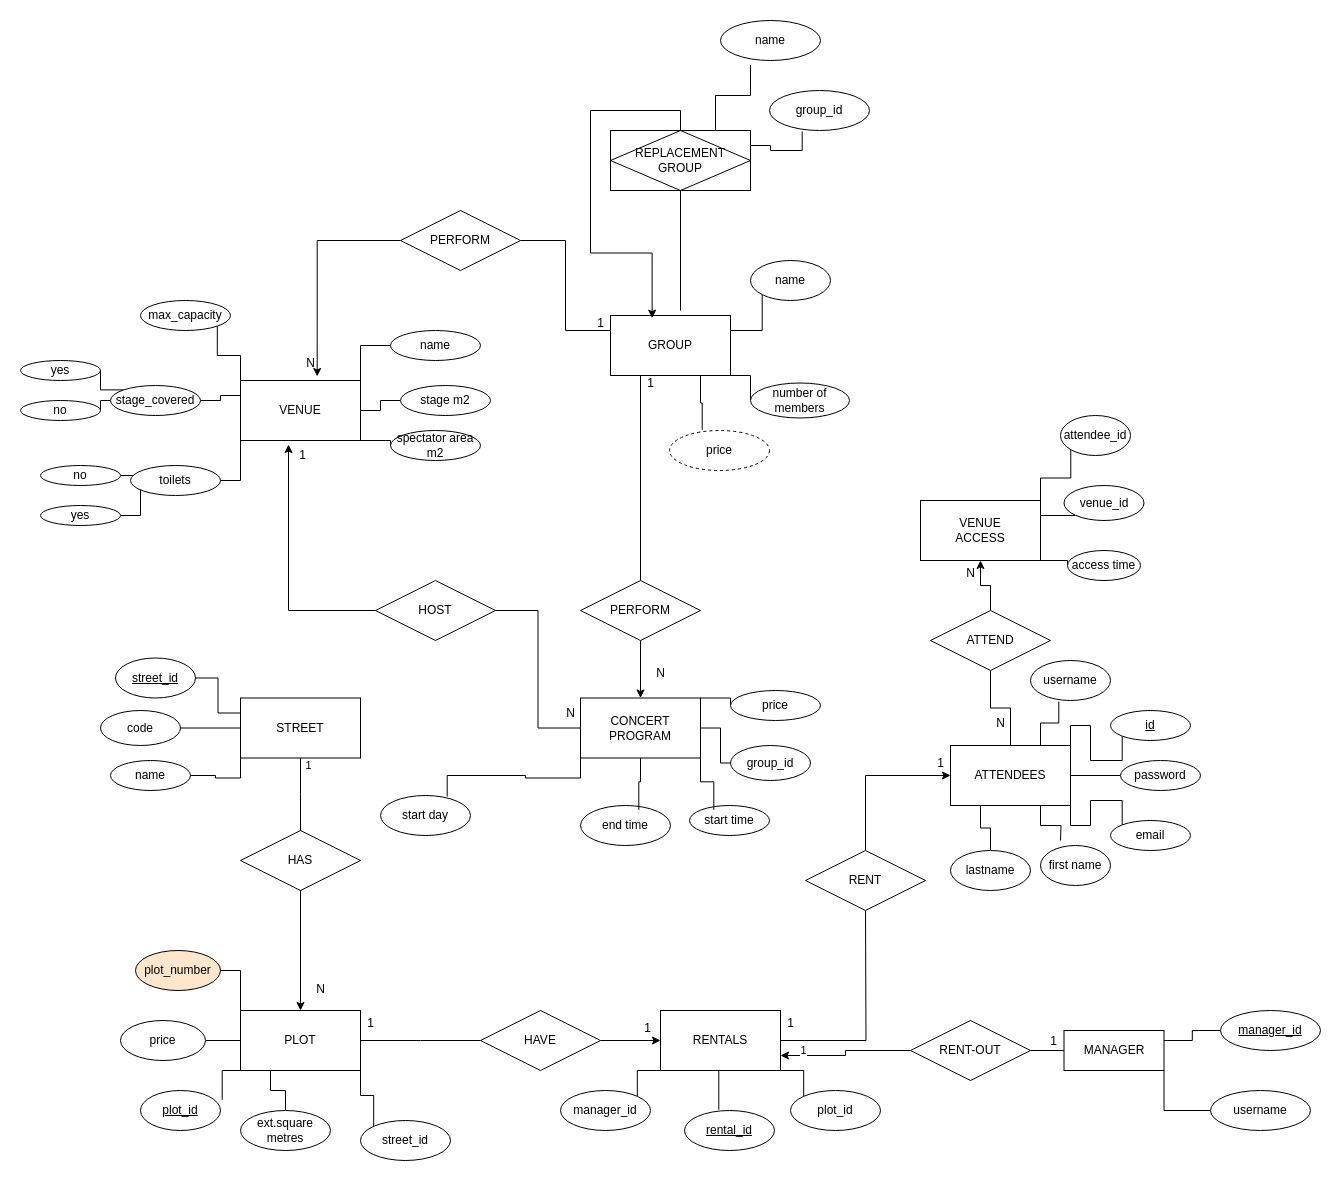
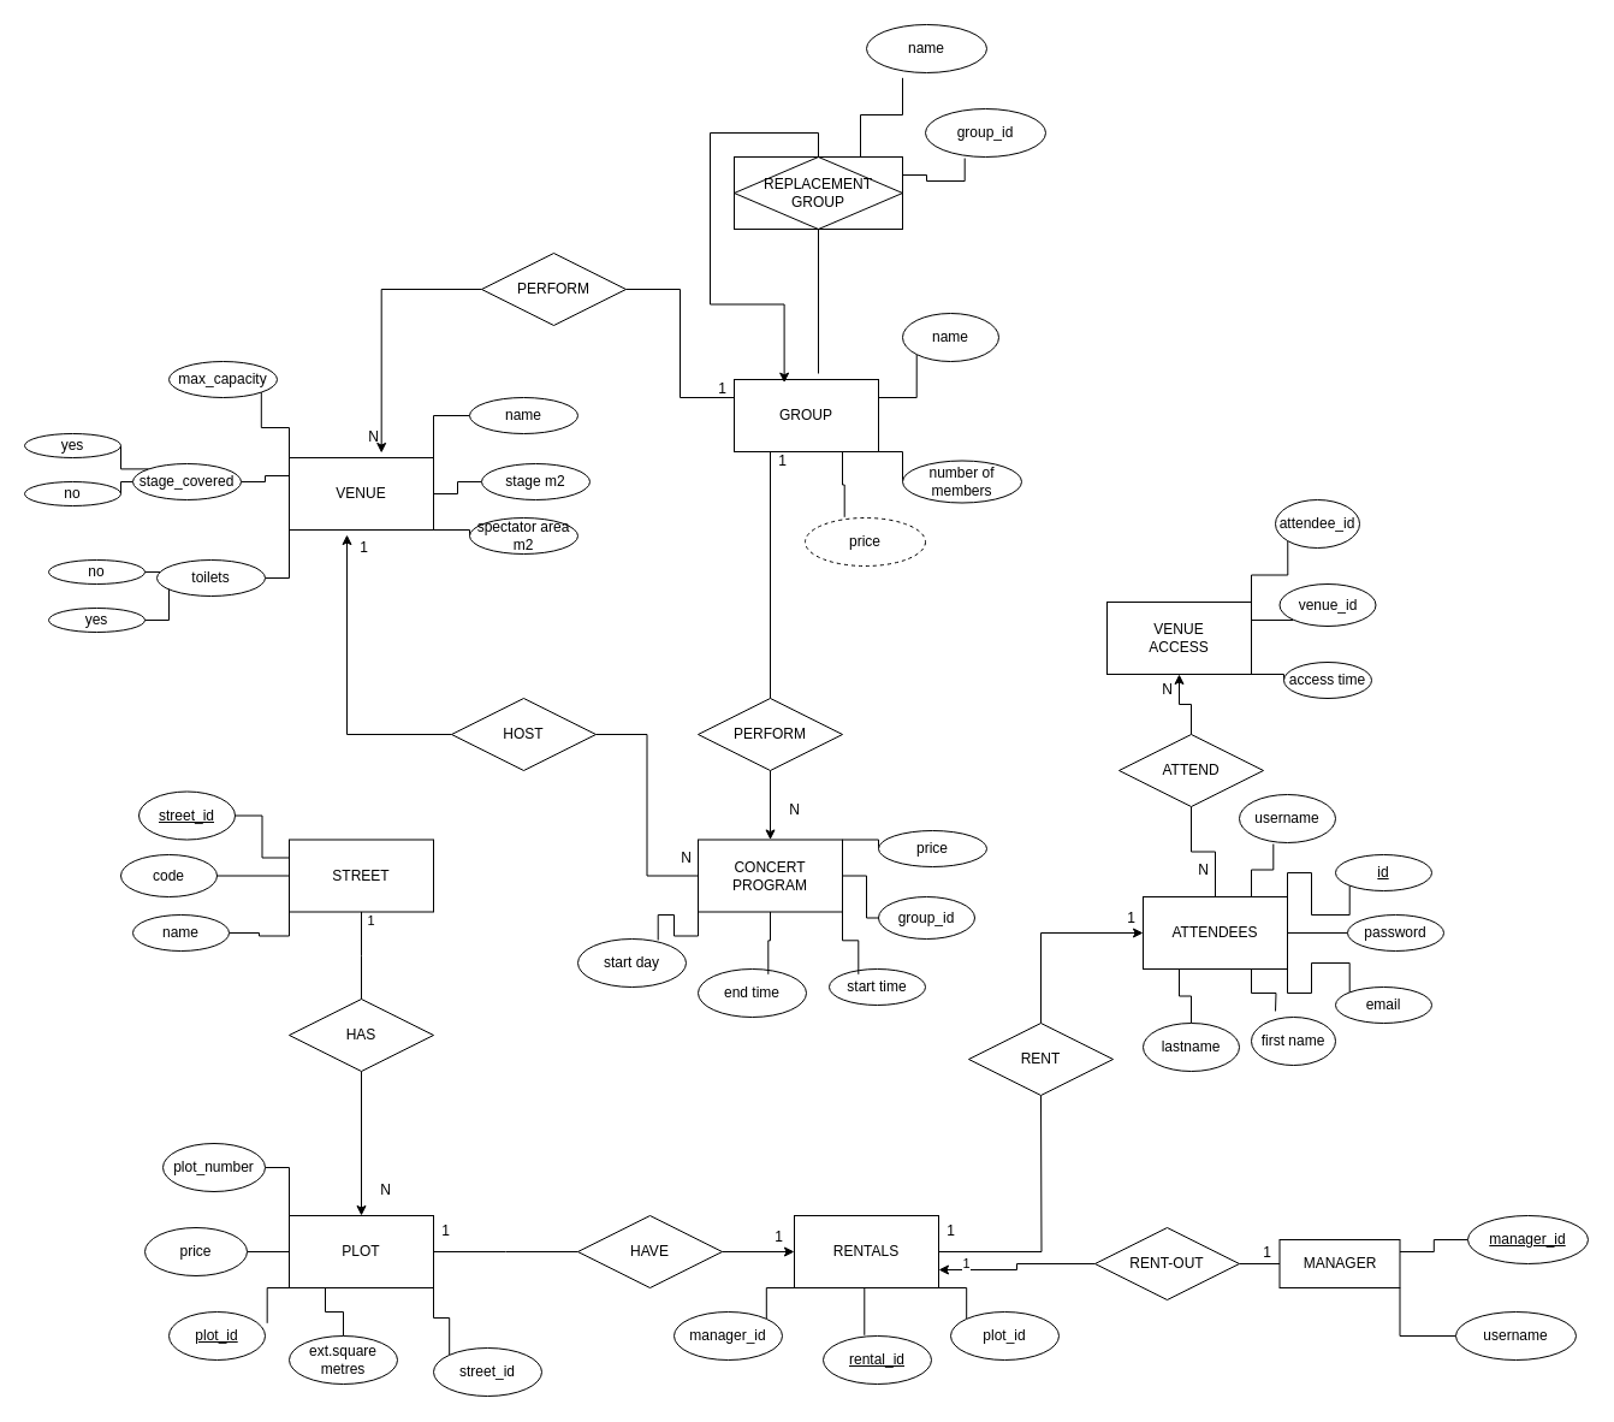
- <mxCell id="69" value="start day" style="ellipse;whiteSpace=wrap;html=1;" vertex="1" parent="1"><mxGeometry x="380" y="795" width="90" height="40" as="geometry" /></mxCell>
+ <mxCell id="69" value="start day" style="ellipse;whiteSpace=wrap;html=1;" vertex="1" parent="1"><mxGeometry x="480" y="780" width="90" height="40" as="geometry" /></mxCell>
- <mxCell id="61" value="plot_number" style="ellipse;whiteSpace=wrap;html=1;fillColor=#ffe6cc;" vertex="1" parent="1"><mxGeometry x="135" y="950" width="85" height="40" as="geometry" /></mxCell>
+ <mxCell id="61" value="plot_number" style="ellipse;whiteSpace=wrap;html=1;" vertex="1" parent="1"><mxGeometry x="135" y="950" width="85" height="40" as="geometry" /></mxCell>
